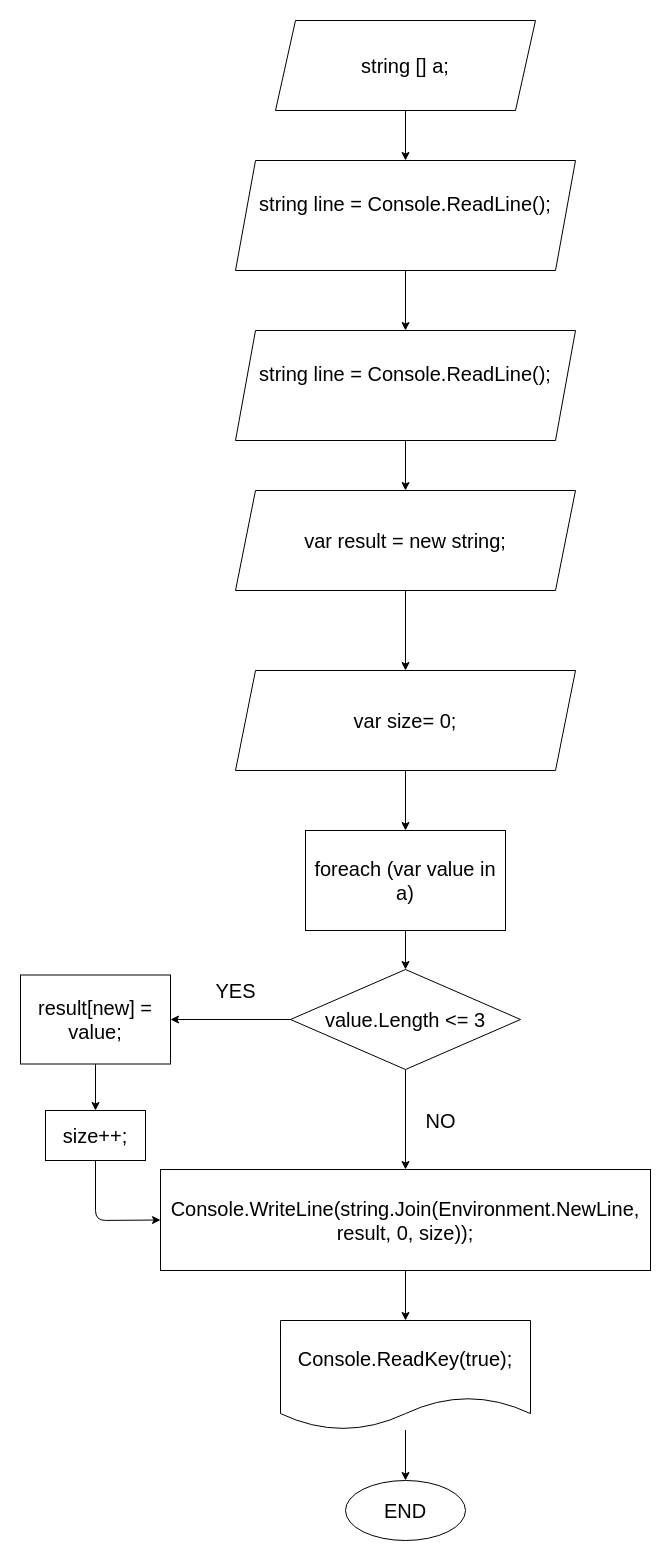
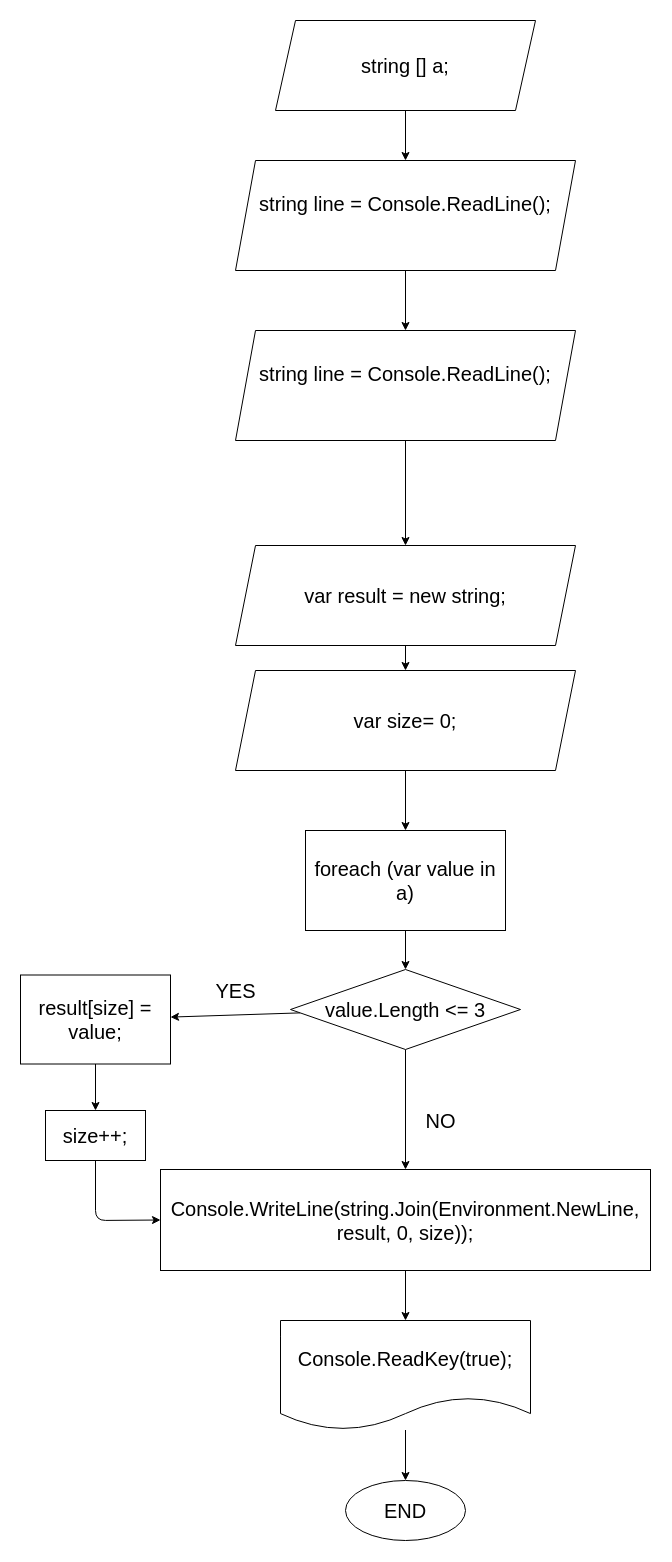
- <mxCell id="7" value="&lt;font style=&quot;font-size: 20px&quot;&gt;var result = new string;&lt;/font&gt;" style="shape=parallelogram;perimeter=parallelogramPerimeter;whiteSpace=wrap;html=1;fixedSize=1;" vertex="1" parent="1"><mxGeometry x="235" y="490" width="340" height="100" as="geometry" /></mxCell>
+ <mxCell id="7" value="&lt;font style=&quot;font-size: 20px&quot;&gt;var result = new string;&lt;/font&gt;" style="shape=parallelogram;perimeter=parallelogramPerimeter;whiteSpace=wrap;html=1;fixedSize=1;" vertex="1" parent="1"><mxGeometry x="235" y="545" width="340" height="100" as="geometry" /></mxCell>
- <mxCell id="18" value="result[new] = value;" style="whiteSpace=wrap;html=1;fontSize=20;rounded=0;" vertex="1" parent="1"><mxGeometry x="20" y="974.5" width="150" height="89" as="geometry" /></mxCell>
+ <mxCell id="18" value="result[size] = value;" style="whiteSpace=wrap;html=1;fontSize=20;rounded=0;" vertex="1" parent="1"><mxGeometry x="20" y="974.5" width="150" height="89" as="geometry" /></mxCell>
- <mxCell id="16" value="value.Length &amp;lt;= 3" style="rhombus;whiteSpace=wrap;html=1;fontSize=20;rounded=0;" vertex="1" parent="1"><mxGeometry x="290" y="969" width="230" height="100" as="geometry" /></mxCell>
+ <mxCell id="16" value="value.Length &amp;lt;= 3" style="rhombus;whiteSpace=wrap;html=1;fontSize=20;rounded=0;" vertex="1" parent="1"><mxGeometry x="290" y="969" width="230" height="80" as="geometry" /></mxCell>
